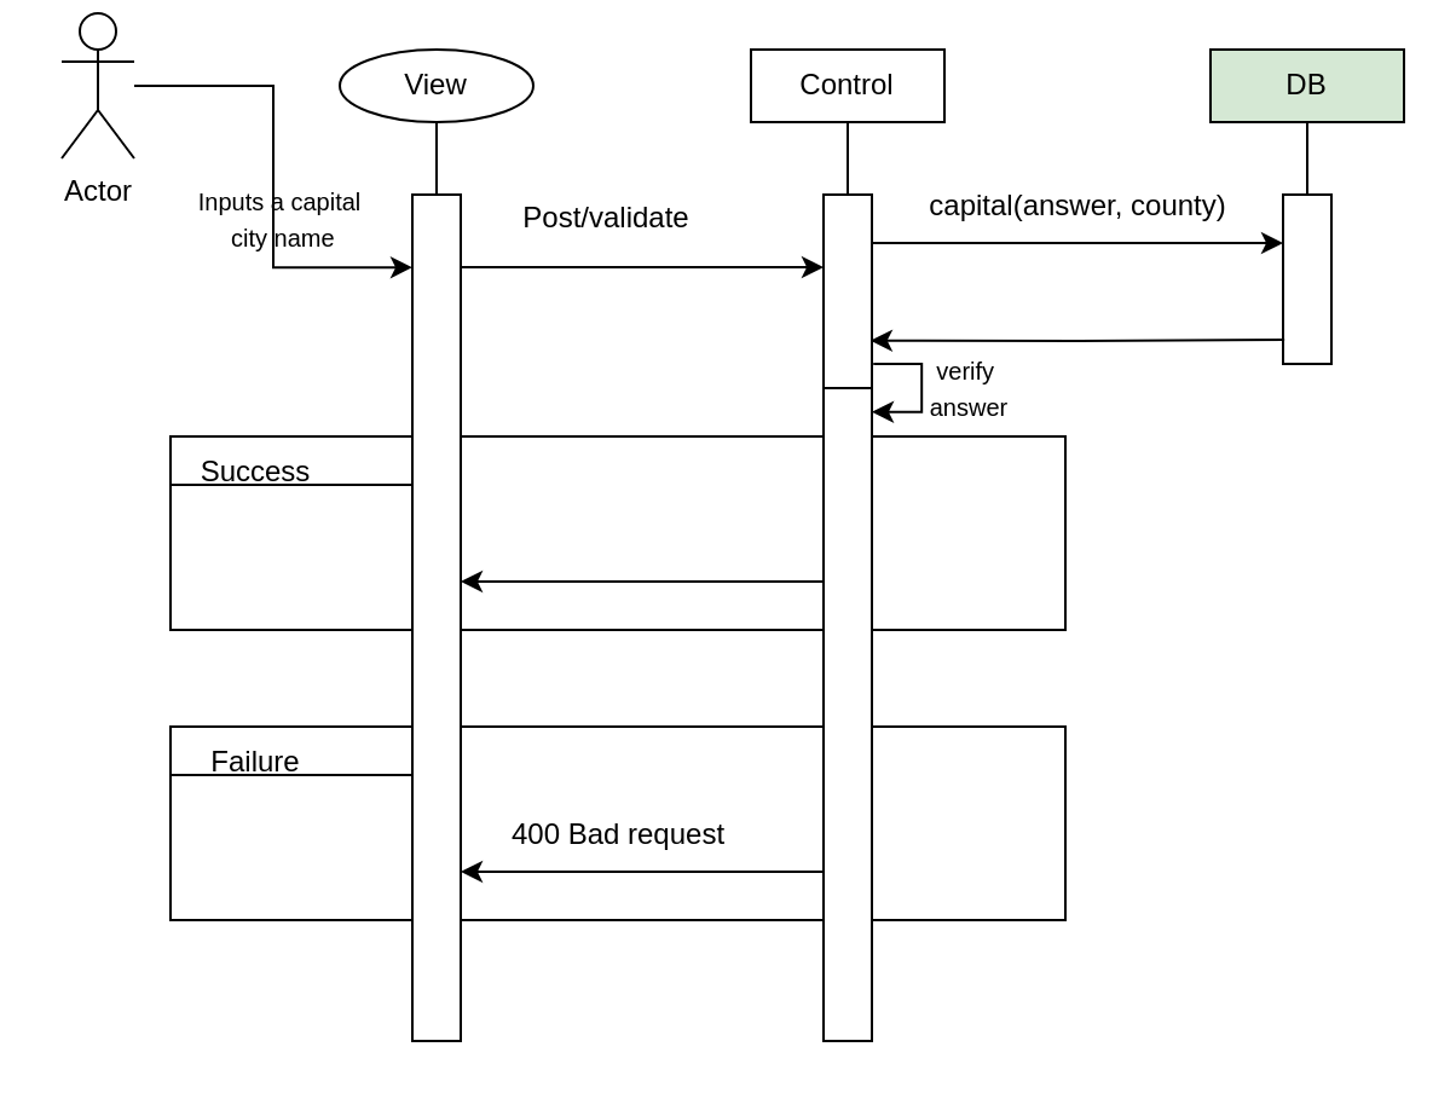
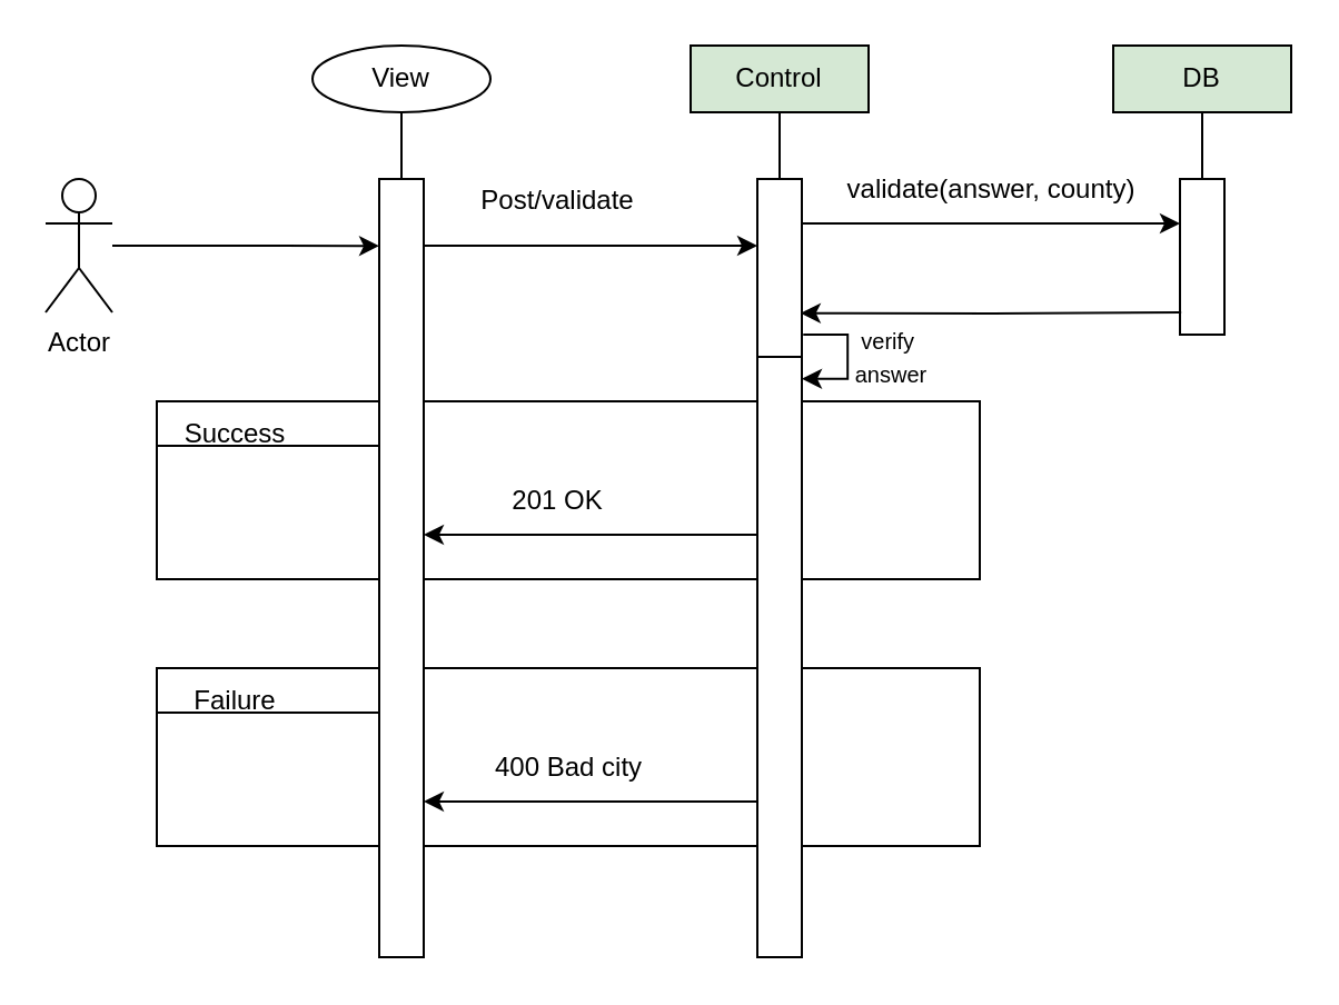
- <mxCell id="16" value="Actor" style="shape=umlActor;verticalLabelPosition=bottom;verticalAlign=top;html=1;outlineConnect=0;" parent="1" vertex="1"><mxGeometry x="25" y="5" width="30" height="60" as="geometry" /></mxCell>
+ <mxCell id="16" value="Actor" style="shape=umlActor;verticalLabelPosition=bottom;verticalAlign=top;html=1;outlineConnect=0;" parent="1" vertex="1"><mxGeometry x="20" y="80" width="30" height="60" as="geometry" /></mxCell>
- <mxCell id="7" value="Control" style="rounded=0;whiteSpace=wrap;html=1;" parent="1" vertex="1"><mxGeometry x="310" y="20" width="80" height="30" as="geometry" /></mxCell>
+ <mxCell id="7" value="Control" style="rounded=0;whiteSpace=wrap;html=1;fillColor=#d5e8d4;" parent="1" vertex="1"><mxGeometry x="310" y="20" width="80" height="30" as="geometry" /></mxCell>
- <mxCell id="20" value="capital(answer, county)" style="text;html=1;align=center;verticalAlign=middle;resizable=0;points=[];autosize=1;strokeColor=none;fillColor=none;" parent="1" vertex="1"><mxGeometry x="370" y="70" width="150" height="30" as="geometry" /></mxCell>
+ <mxCell id="20" value="validate(answer, county)" style="text;html=1;align=center;verticalAlign=middle;resizable=0;points=[];autosize=1;strokeColor=none;fillColor=none;" parent="1" vertex="1"><mxGeometry x="370" y="70" width="150" height="30" as="geometry" /></mxCell>
- <mxCell id="18" value="&lt;font style=&quot;font-size: 10px;&quot;&gt;Inputs a capital&lt;/font&gt;&lt;div&gt;&lt;font style=&quot;font-size: 10px;&quot;&gt;&amp;nbsp;city name&lt;/font&gt;&lt;/div&gt;" style="text;html=1;align=center;verticalAlign=middle;resizable=0;points=[];autosize=1;strokeColor=none;fillColor=none;" parent="1" vertex="1"><mxGeometry x="70" y="70" width="90" height="40" as="geometry" /></mxCell>
+ <mxCell id="34" value="201 OK" style="text;html=1;align=center;verticalAlign=middle;resizable=0;points=[];autosize=1;strokeColor=none;fillColor=none;" parent="1" vertex="1"><mxGeometry x="220" y="210" width="60" height="30" as="geometry" /></mxCell>
- <mxCell id="35" value="400 Bad request" style="text;html=1;align=center;verticalAlign=middle;resizable=0;points=[];autosize=1;strokeColor=none;fillColor=none;" parent="1" vertex="1"><mxGeometry x="200" y="330" width="110" height="30" as="geometry" /></mxCell>
+ <mxCell id="35" value="400 Bad city" style="text;html=1;align=center;verticalAlign=middle;resizable=0;points=[];autosize=1;strokeColor=none;fillColor=none;" parent="1" vertex="1"><mxGeometry x="200" y="330" width="110" height="30" as="geometry" /></mxCell>
